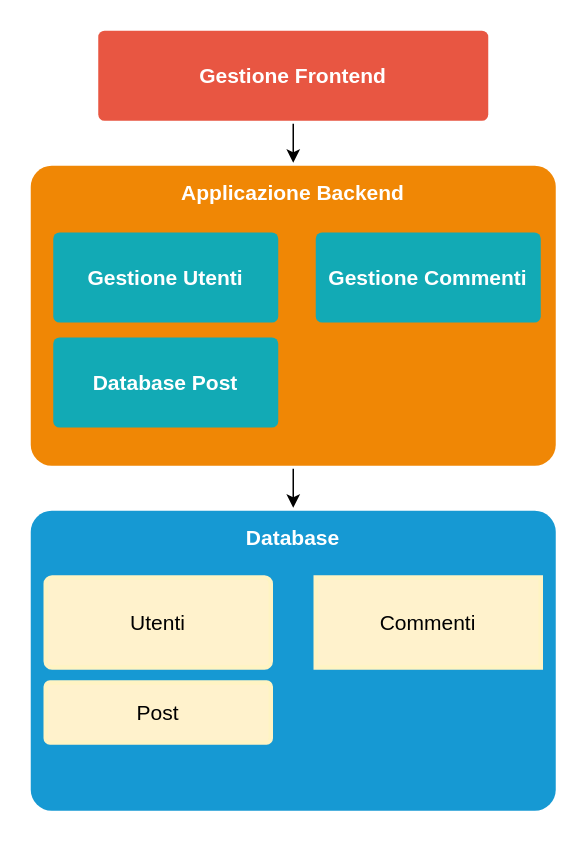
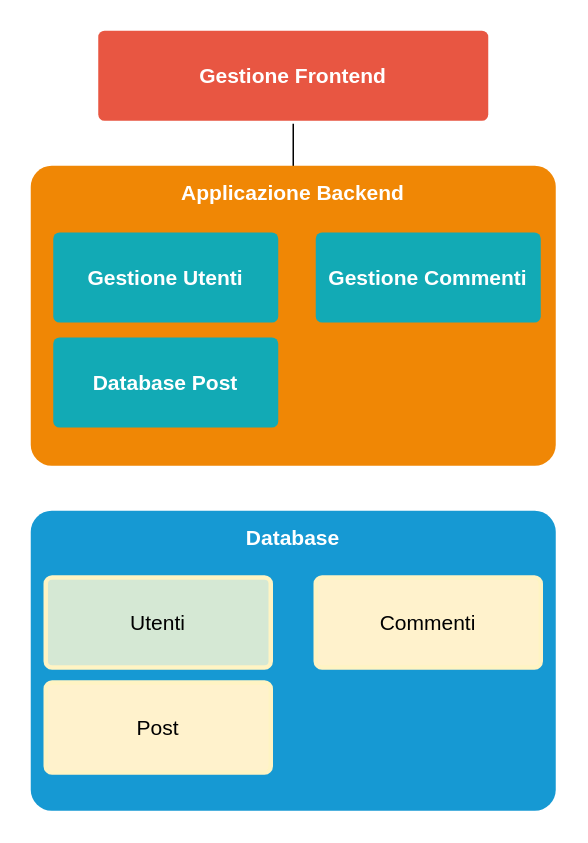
- <mxCell id="2" style="edgeStyle=orthogonalEdgeStyle;rounded=0;orthogonalLoop=1;jettySize=auto;html=1;exitX=0.5;exitY=1;exitDx=0;exitDy=0;entryX=0.5;entryY=0;entryDx=0;entryDy=0;" edge="1" parent="1" source="3" target="6"><mxGeometry relative="1" as="geometry" /></mxCell>
+ <mxCell id="2" style="edgeStyle=orthogonalEdgeStyle;rounded=0;orthogonalLoop=1;jettySize=auto;html=1;exitX=0.5;exitY=1;exitDx=0;exitDy=0;" edge="1" parent="1" source="3" target="7"><mxGeometry relative="1" as="geometry" /></mxCell>
- <mxCell id="5" style="edgeStyle=orthogonalEdgeStyle;rounded=0;orthogonalLoop=1;jettySize=auto;html=1;exitX=0.5;exitY=1;exitDx=0;exitDy=0;entryX=0.5;entryY=0;entryDx=0;entryDy=0;" edge="1" parent="1" source="6" target="4"><mxGeometry relative="1" as="geometry" /></mxCell>
- <mxCell id="10" value="Utenti" style="rounded=1;whiteSpace=wrap;html=1;shadow=0;labelBackgroundColor=none;strokeWidth=3;fillColor=#fff2cc;fontFamily=Helvetica;fontSize=14;align=center;spacing=5;fontStyle=0;arcSize=7;perimeterSpacing=2;strokeColor=#FFF4C3;" parent="1" vertex="1"><mxGeometry x="30" y="384.5" width="150" height="60" as="geometry" /></mxCell>
+ <mxCell id="10" value="Utenti" style="rounded=1;whiteSpace=wrap;html=1;shadow=0;labelBackgroundColor=none;strokeWidth=3;fillColor=#d5e8d4;fontFamily=Helvetica;fontSize=14;align=center;spacing=5;fontStyle=0;arcSize=7;perimeterSpacing=2;strokeColor=#FFF4C3;" parent="1" vertex="1"><mxGeometry x="30" y="384.5" width="150" height="60" as="geometry" /></mxCell>
- <mxCell id="12" value="Commenti" style="whiteSpace=wrap;html=1;shadow=0;labelBackgroundColor=none;strokeWidth=3;fillColor=#fff2cc;fontFamily=Helvetica;fontSize=14;align=center;spacing=5;fontStyle=0;arcSize=7;perimeterSpacing=2;strokeColor=#FFF4C3;rounded=0;" vertex="1" parent="1"><mxGeometry x="210" y="384.5" width="150" height="60" as="geometry" /></mxCell>
+ <mxCell id="12" value="Commenti" style="rounded=1;whiteSpace=wrap;html=1;shadow=0;labelBackgroundColor=none;strokeWidth=3;fillColor=#fff2cc;fontFamily=Helvetica;fontSize=14;align=center;spacing=5;fontStyle=0;arcSize=7;perimeterSpacing=2;strokeColor=#FFF4C3;" vertex="1" parent="1"><mxGeometry x="210" y="384.5" width="150" height="60" as="geometry" /></mxCell>
- <mxCell id="11" value="Post" style="rounded=1;whiteSpace=wrap;html=1;shadow=0;labelBackgroundColor=none;strokeWidth=3;fillColor=#fff2cc;fontFamily=Helvetica;fontSize=14;align=center;spacing=5;fontStyle=0;arcSize=7;perimeterSpacing=2;strokeColor=#FFF4C3;" vertex="1" parent="1"><mxGeometry x="30" y="454.5" width="150" height="40" as="geometry" /></mxCell>
+ <mxCell id="11" value="Post" style="rounded=1;whiteSpace=wrap;html=1;shadow=0;labelBackgroundColor=none;strokeWidth=3;fillColor=#fff2cc;fontFamily=Helvetica;fontSize=14;align=center;spacing=5;fontStyle=0;arcSize=7;perimeterSpacing=2;strokeColor=#FFF4C3;" vertex="1" parent="1"><mxGeometry x="30" y="454.5" width="150" height="60" as="geometry" /></mxCell>
